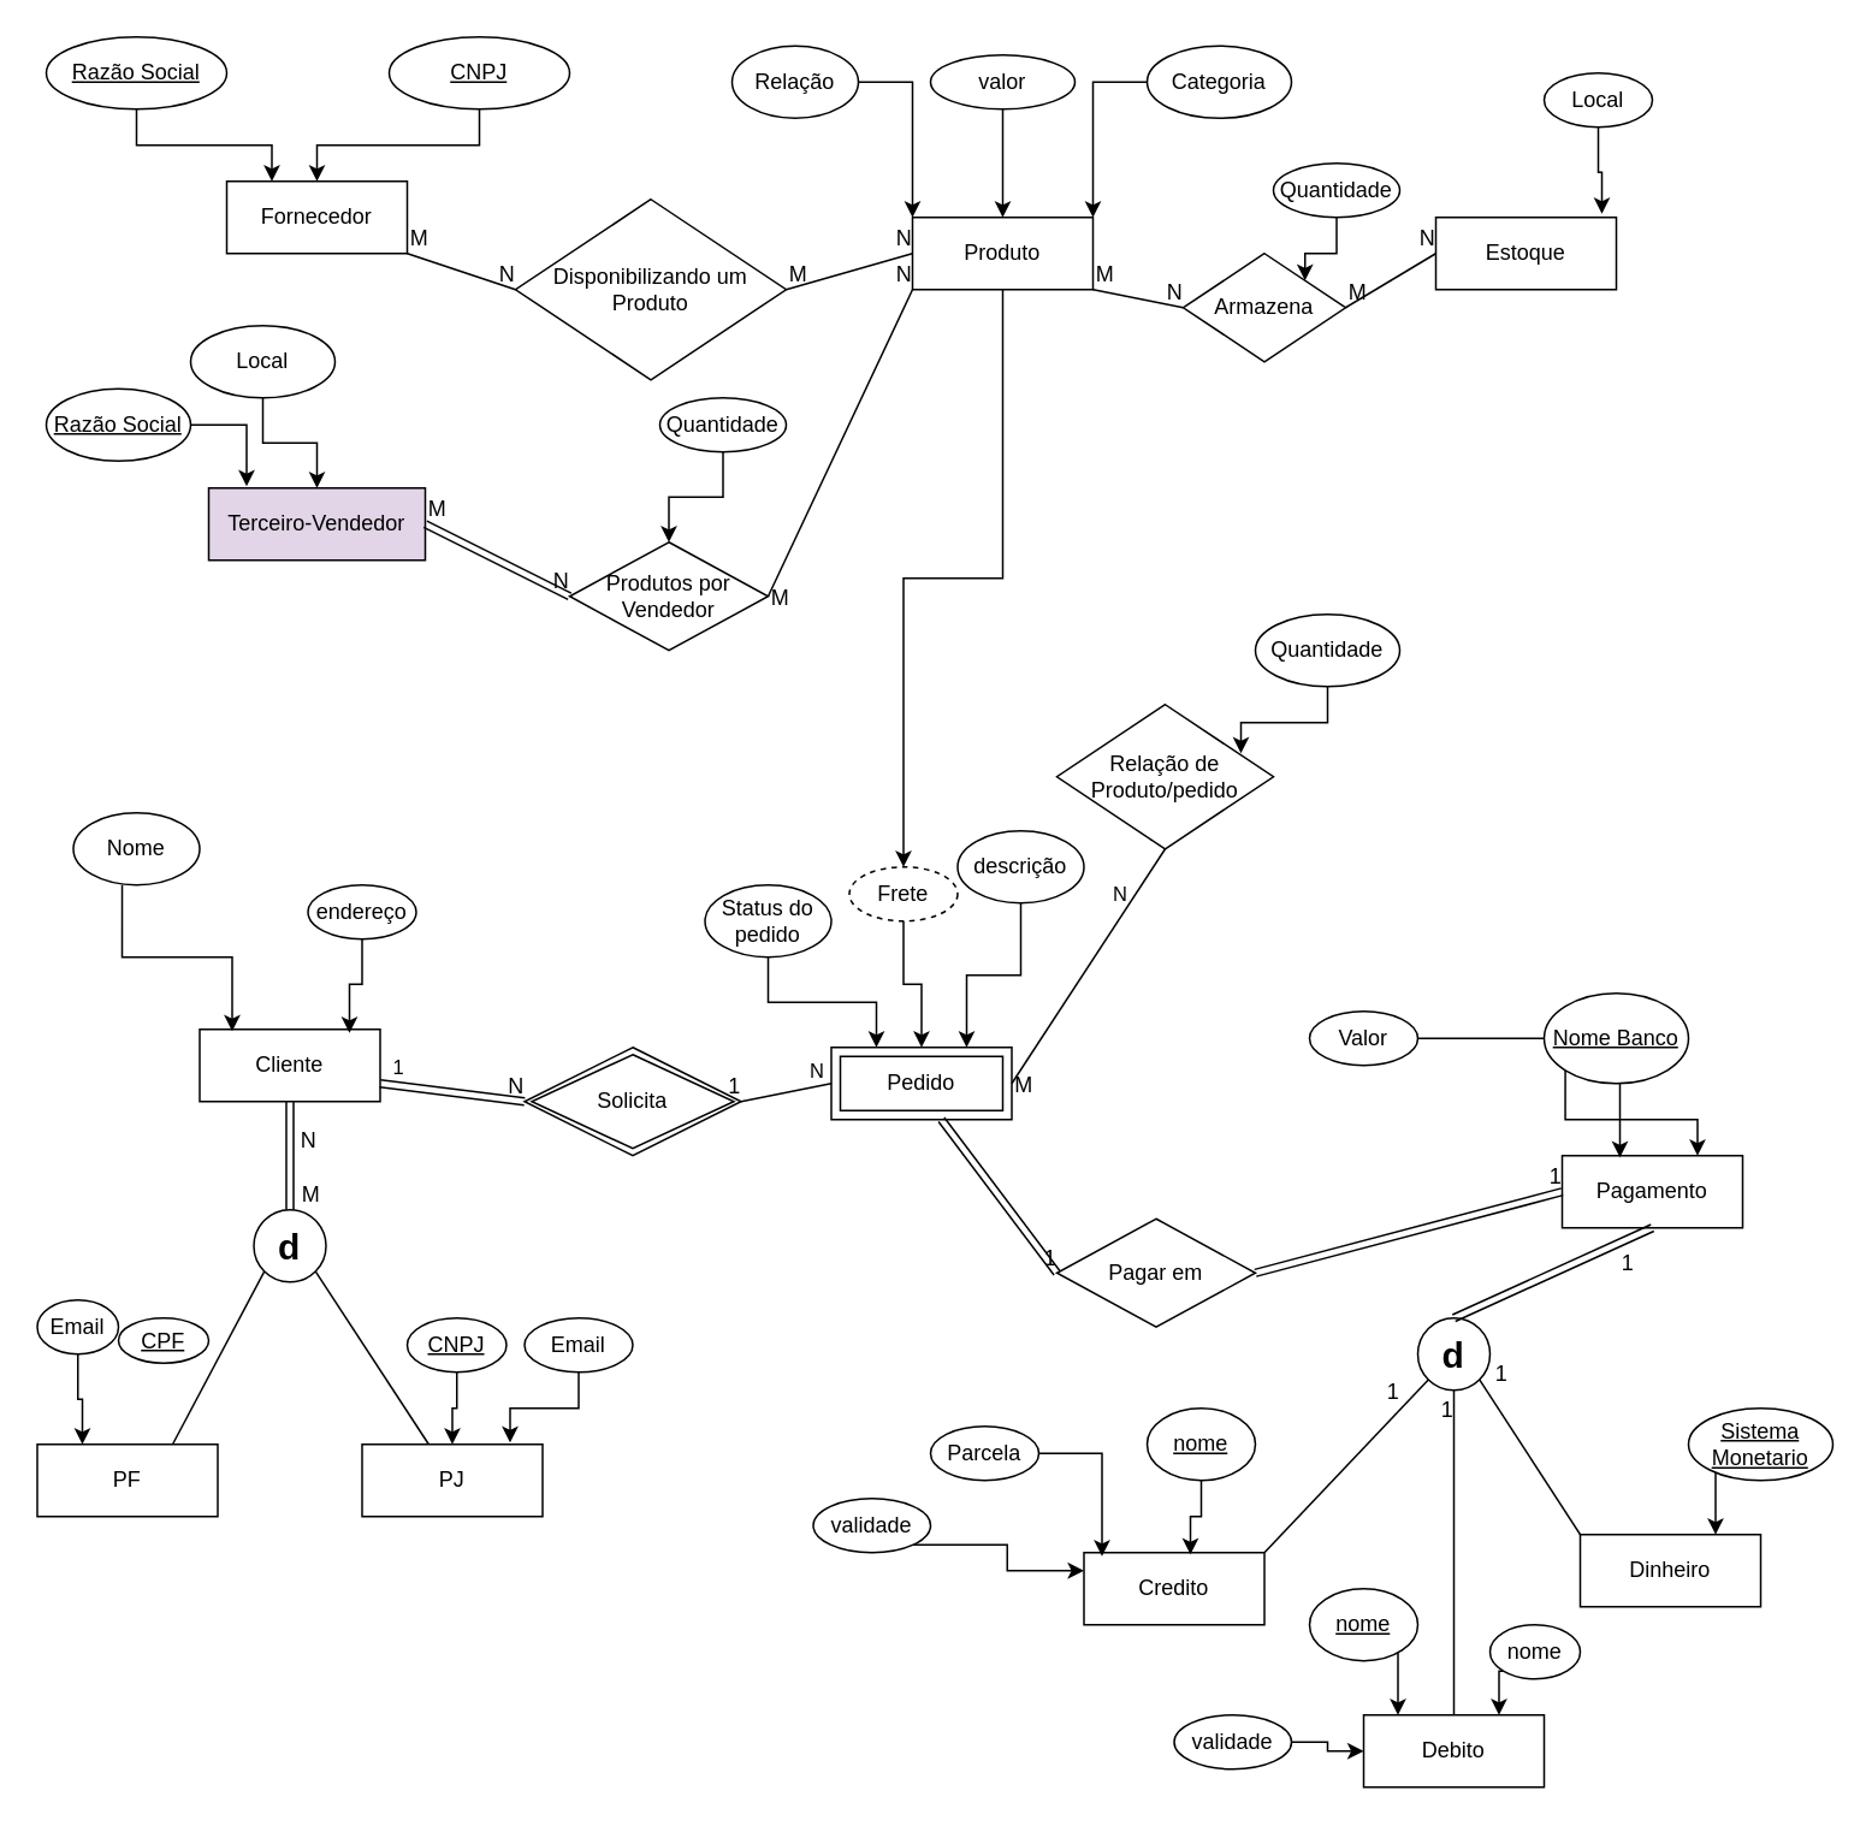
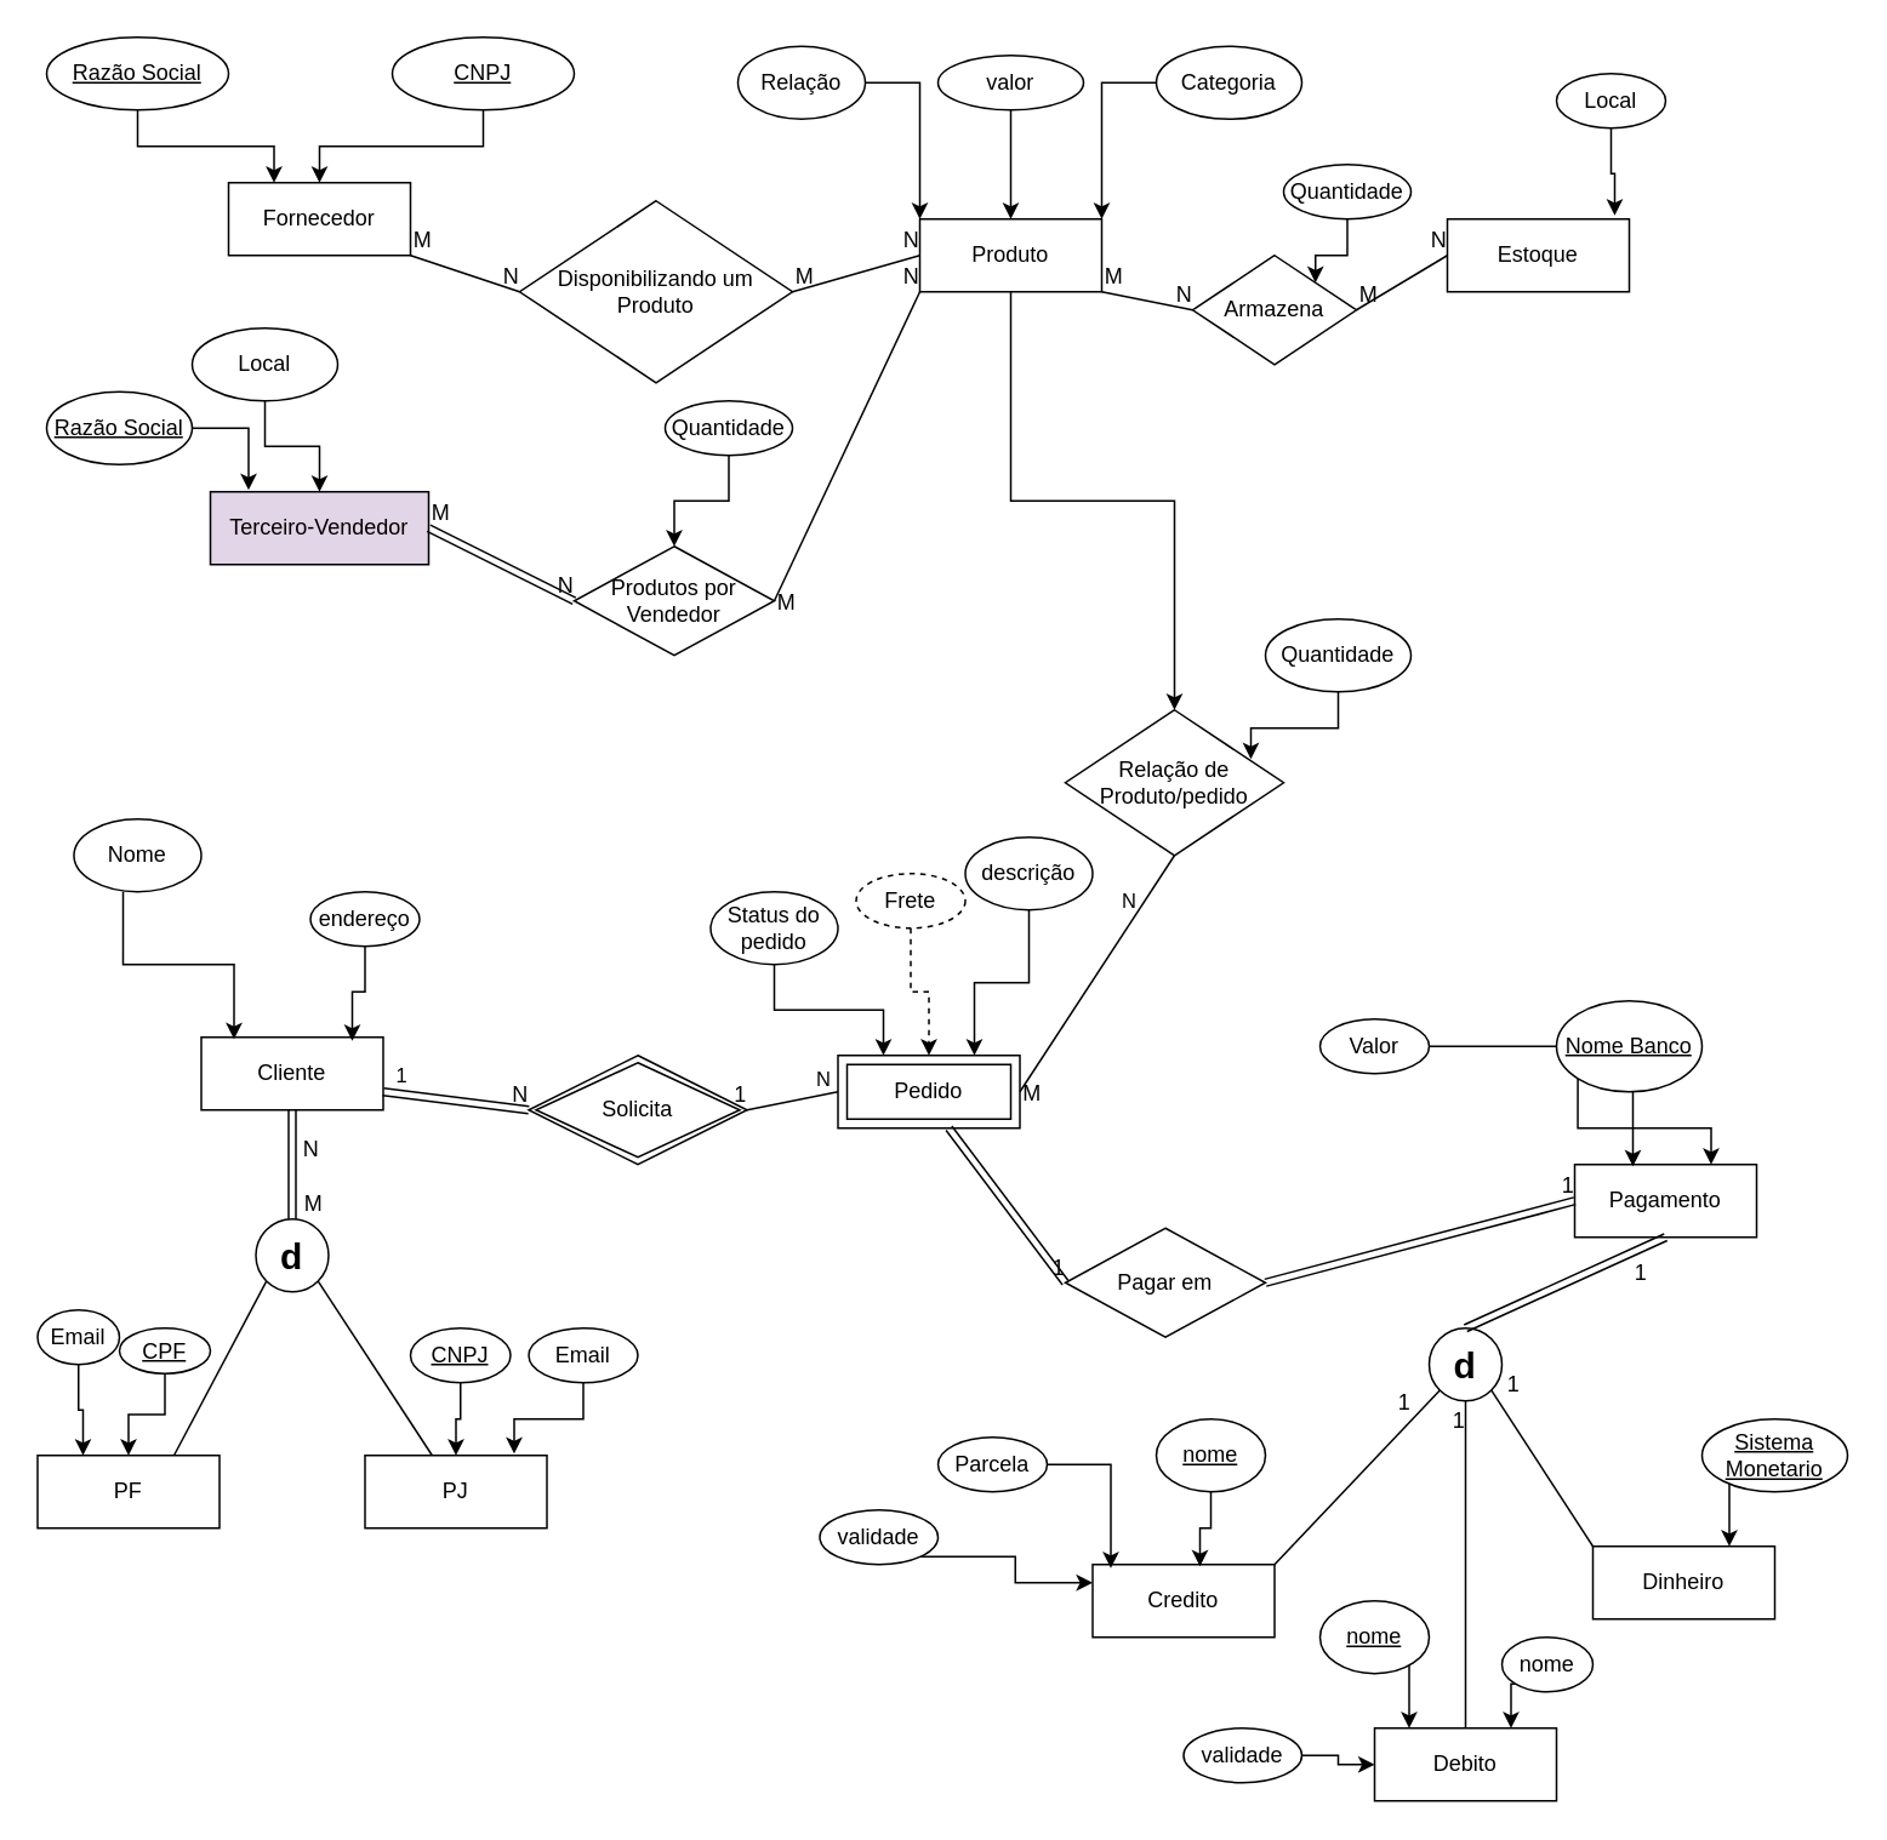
- <mxCell id="4" style="edgeStyle=orthogonalEdgeStyle;rounded=0;orthogonalLoop=1;jettySize=auto;html=1;" edge="1" parent="1" source="5" target="56"><mxGeometry relative="1" as="geometry" /></mxCell>
+ <mxCell id="4" style="edgeStyle=orthogonalEdgeStyle;rounded=0;orthogonalLoop=1;jettySize=auto;html=1;entryX=0.5;entryY=0;entryDx=0;entryDy=0;" edge="1" parent="1" source="5" target="52"><mxGeometry relative="1" as="geometry" /></mxCell>
- <mxCell id="55" style="edgeStyle=orthogonalEdgeStyle;rounded=0;orthogonalLoop=1;jettySize=auto;html=1;entryX=0.5;entryY=0;entryDx=0;entryDy=0;" edge="1" parent="1" source="56" target="45"><mxGeometry relative="1" as="geometry" /></mxCell>
+ <mxCell id="55" style="edgeStyle=orthogonalEdgeStyle;rounded=0;orthogonalLoop=1;jettySize=auto;html=1;entryX=0.5;entryY=0;entryDx=0;entryDy=0;dashed=1;" edge="1" parent="1" source="56" target="45"><mxGeometry relative="1" as="geometry" /></mxCell>
+ <mxCell id="85" style="edgeStyle=orthogonalEdgeStyle;rounded=0;orthogonalLoop=1;jettySize=auto;html=1;fontSize=12;" edge="1" parent="1" source="86" target="78"><mxGeometry relative="1" as="geometry" /></mxCell>
